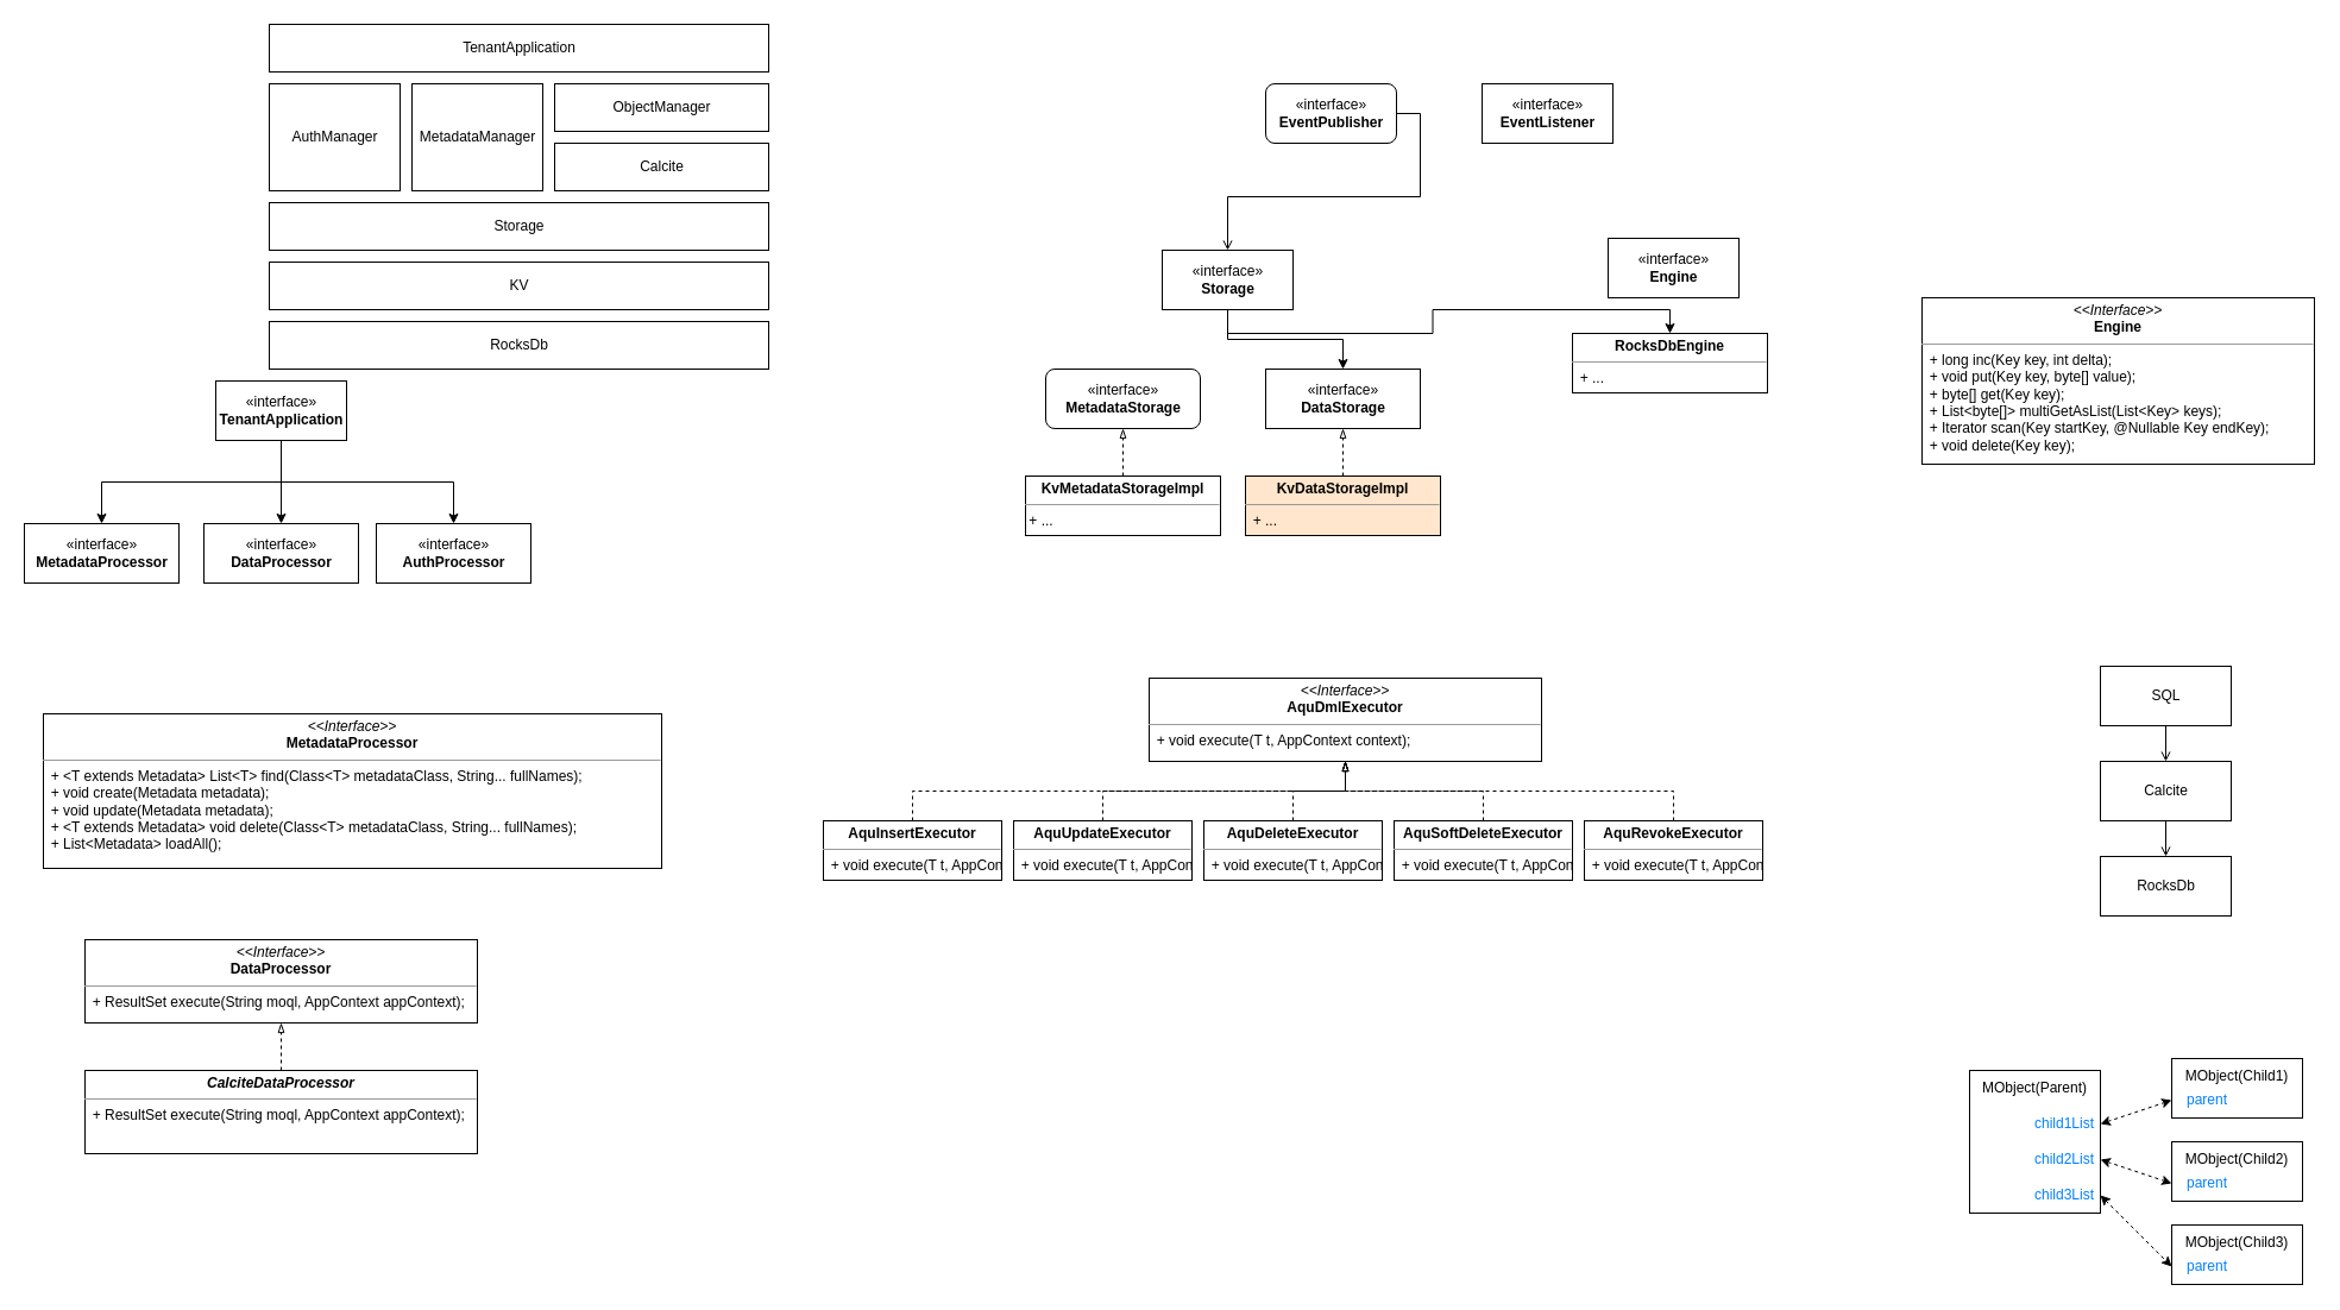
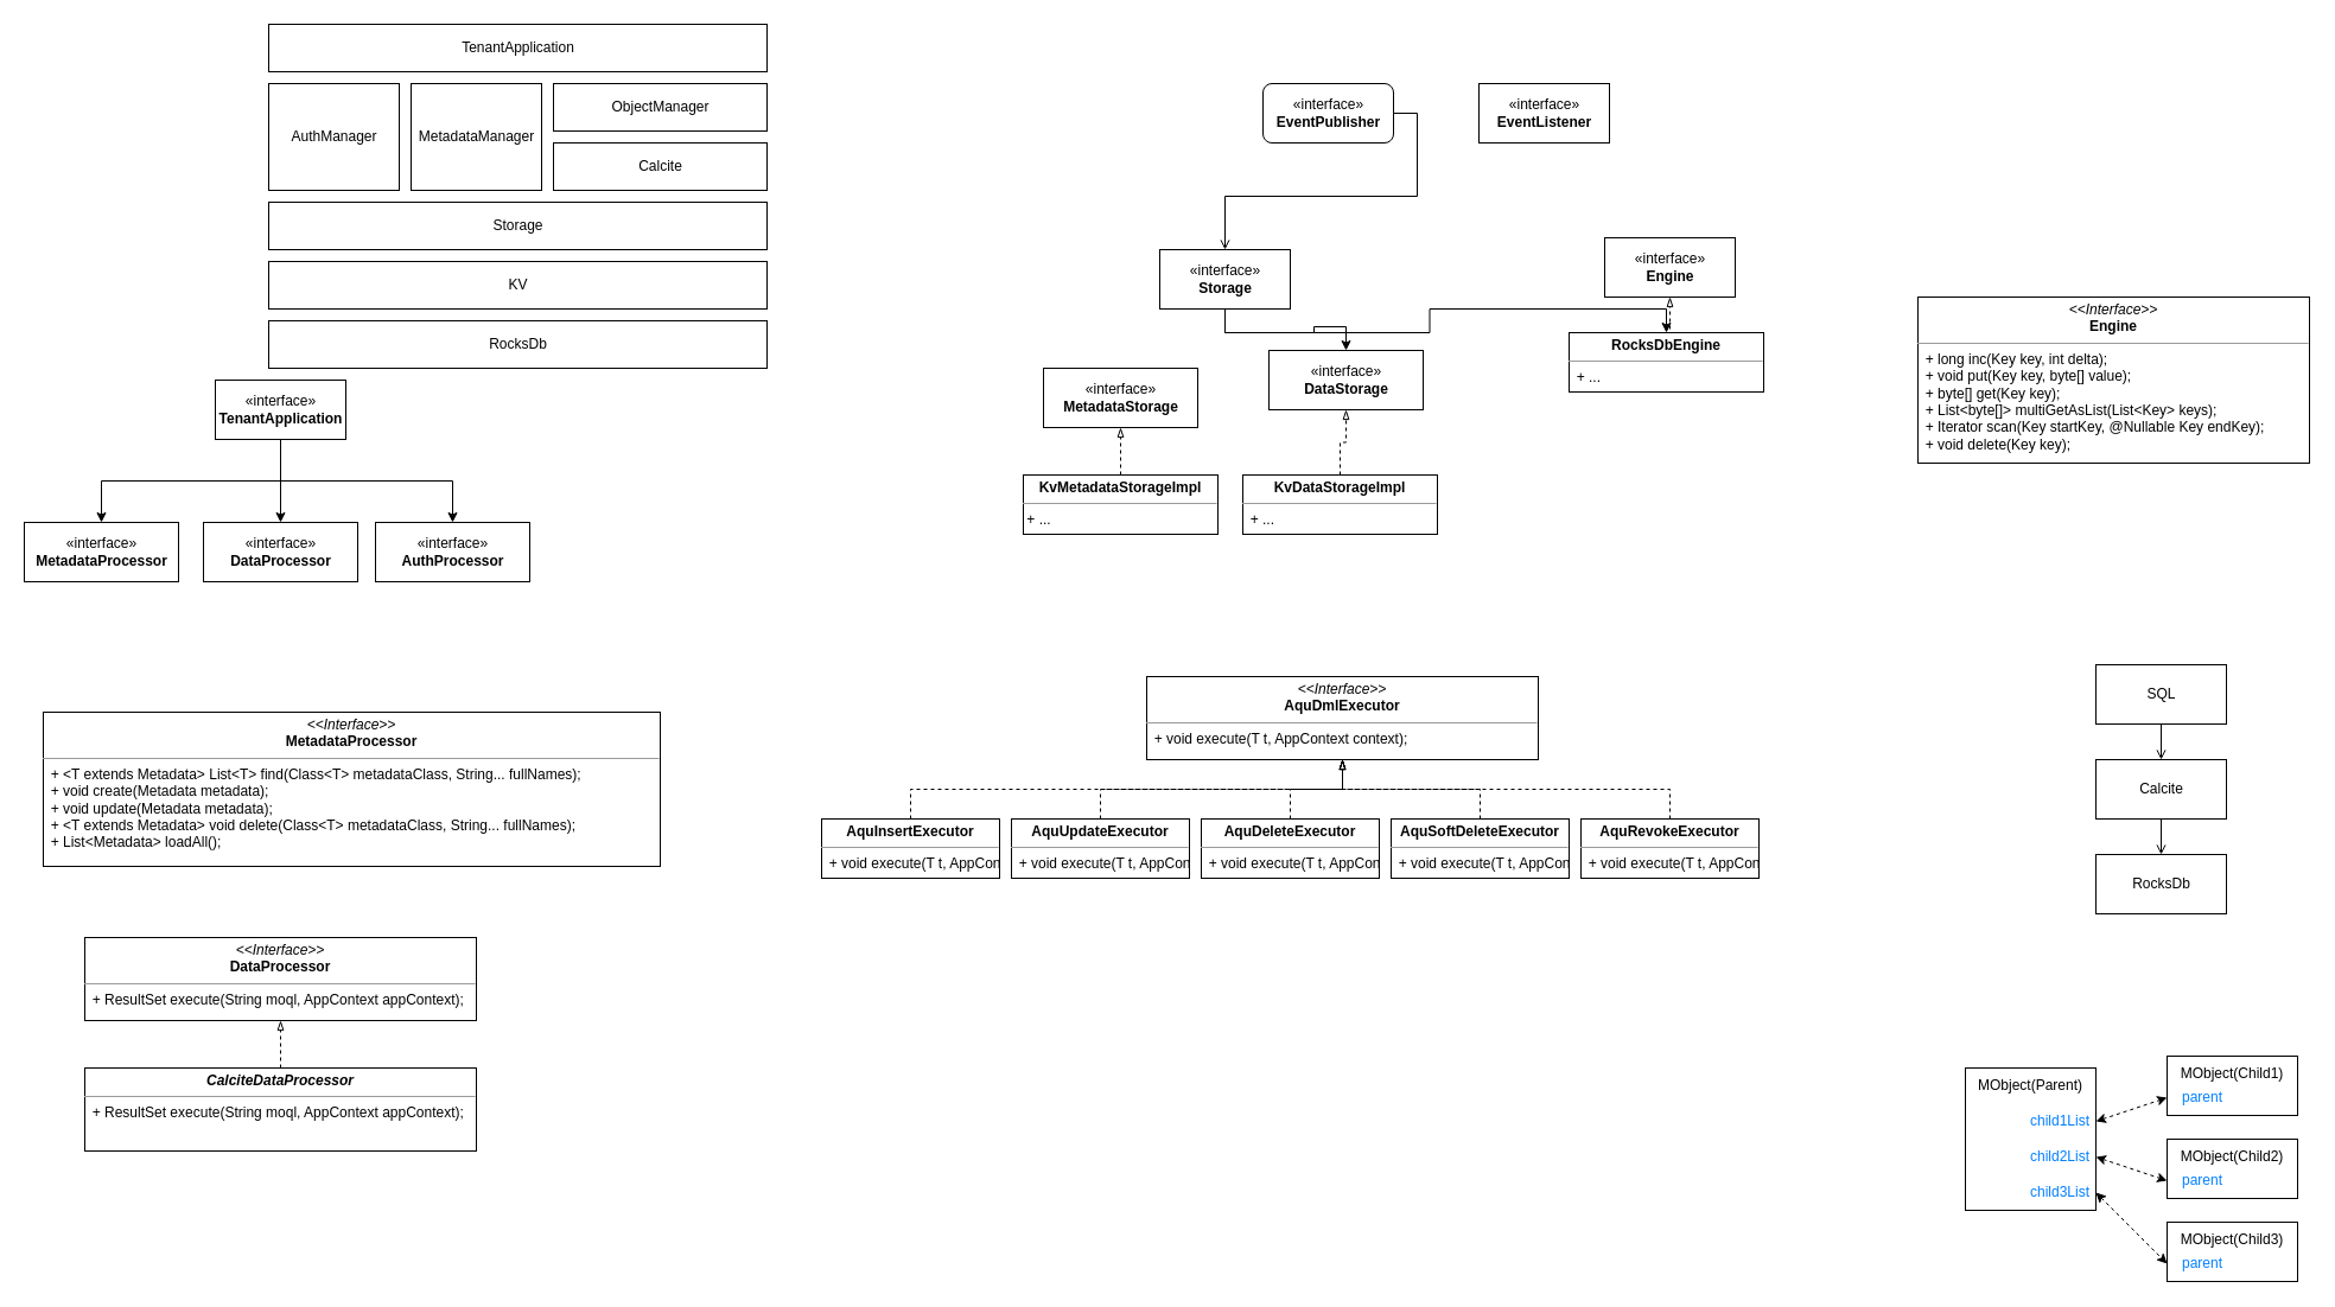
+ <mxCell id="39" style="edgeStyle=orthogonalEdgeStyle;rounded=0;orthogonalLoop=1;jettySize=auto;html=1;exitX=0.5;exitY=0;exitDx=0;exitDy=0;entryX=0.5;entryY=1;entryDx=0;entryDy=0;dashed=1;fontFamily=Helvetica;fontSize=12;fontColor=default;endArrow=blockThin;endFill=0;" parent="1" source="38" target="36" edge="1"><mxGeometry relative="1" as="geometry"><mxPoint x="1139" y="410" as="sourcePoint" /><mxPoint x="1139" y="370" as="targetPoint" /></mxGeometry></mxCell>
- <mxCell id="25" value="«interface»&lt;br&gt;&lt;b&gt;MetadataStorage&lt;/b&gt;" style="html=1;fontFamily=Helvetica;fontSize=12;fontColor=default;strokeColor=default;fillColor=default;rounded=1;" parent="1" vertex="1"><mxGeometry x="879" y="310" width="130" height="50" as="geometry" /></mxCell>
+ <mxCell id="25" value="«interface»&lt;br&gt;&lt;b&gt;MetadataStorage&lt;/b&gt;" style="html=1;fontFamily=Helvetica;fontSize=12;fontColor=default;strokeColor=default;fillColor=default;" parent="1" vertex="1"><mxGeometry x="879" y="310" width="130" height="50" as="geometry" /></mxCell>
- <mxCell id="26" value="«interface»&lt;br&gt;&lt;b&gt;DataStorage&lt;/b&gt;" style="html=1;fontFamily=Helvetica;fontSize=12;fontColor=default;strokeColor=default;fillColor=default;" parent="1" vertex="1"><mxGeometry x="1064" y="310" width="130" height="50" as="geometry" /></mxCell>
+ <mxCell id="26" value="«interface»&lt;br&gt;&lt;b&gt;DataStorage&lt;/b&gt;" style="html=1;fontFamily=Helvetica;fontSize=12;fontColor=default;strokeColor=default;fillColor=default;" parent="1" vertex="1"><mxGeometry x="1069" y="295" width="130" height="50" as="geometry" /></mxCell>
- <mxCell id="30" value="&lt;p style=&quot;margin:0px;margin-top:4px;text-align:center;&quot;&gt;&lt;span style=&quot;background-color: initial;&quot;&gt;&lt;b&gt;KvDataStorageImpl&lt;/b&gt;&lt;/span&gt;&lt;/p&gt;&lt;hr size=&quot;1&quot;&gt;&lt;p style=&quot;margin:0px;margin-left:4px;&quot;&gt;&lt;/p&gt;&amp;nbsp; + ..." style="verticalAlign=top;align=left;overflow=fill;fontSize=12;fontFamily=Helvetica;html=1;fillColor=#ffe6cc;" parent="1" vertex="1"><mxGeometry x="1047" y="400" width="164" height="50" as="geometry" /></mxCell>
+ <mxCell id="30" value="&lt;p style=&quot;margin:0px;margin-top:4px;text-align:center;&quot;&gt;&lt;span style=&quot;background-color: initial;&quot;&gt;&lt;b&gt;KvDataStorageImpl&lt;/b&gt;&lt;/span&gt;&lt;/p&gt;&lt;hr size=&quot;1&quot;&gt;&lt;p style=&quot;margin:0px;margin-left:4px;&quot;&gt;&lt;/p&gt;&amp;nbsp; + ..." style="verticalAlign=top;align=left;overflow=fill;fontSize=12;fontFamily=Helvetica;html=1;" parent="1" vertex="1"><mxGeometry x="1047" y="400" width="164" height="50" as="geometry" /></mxCell>
